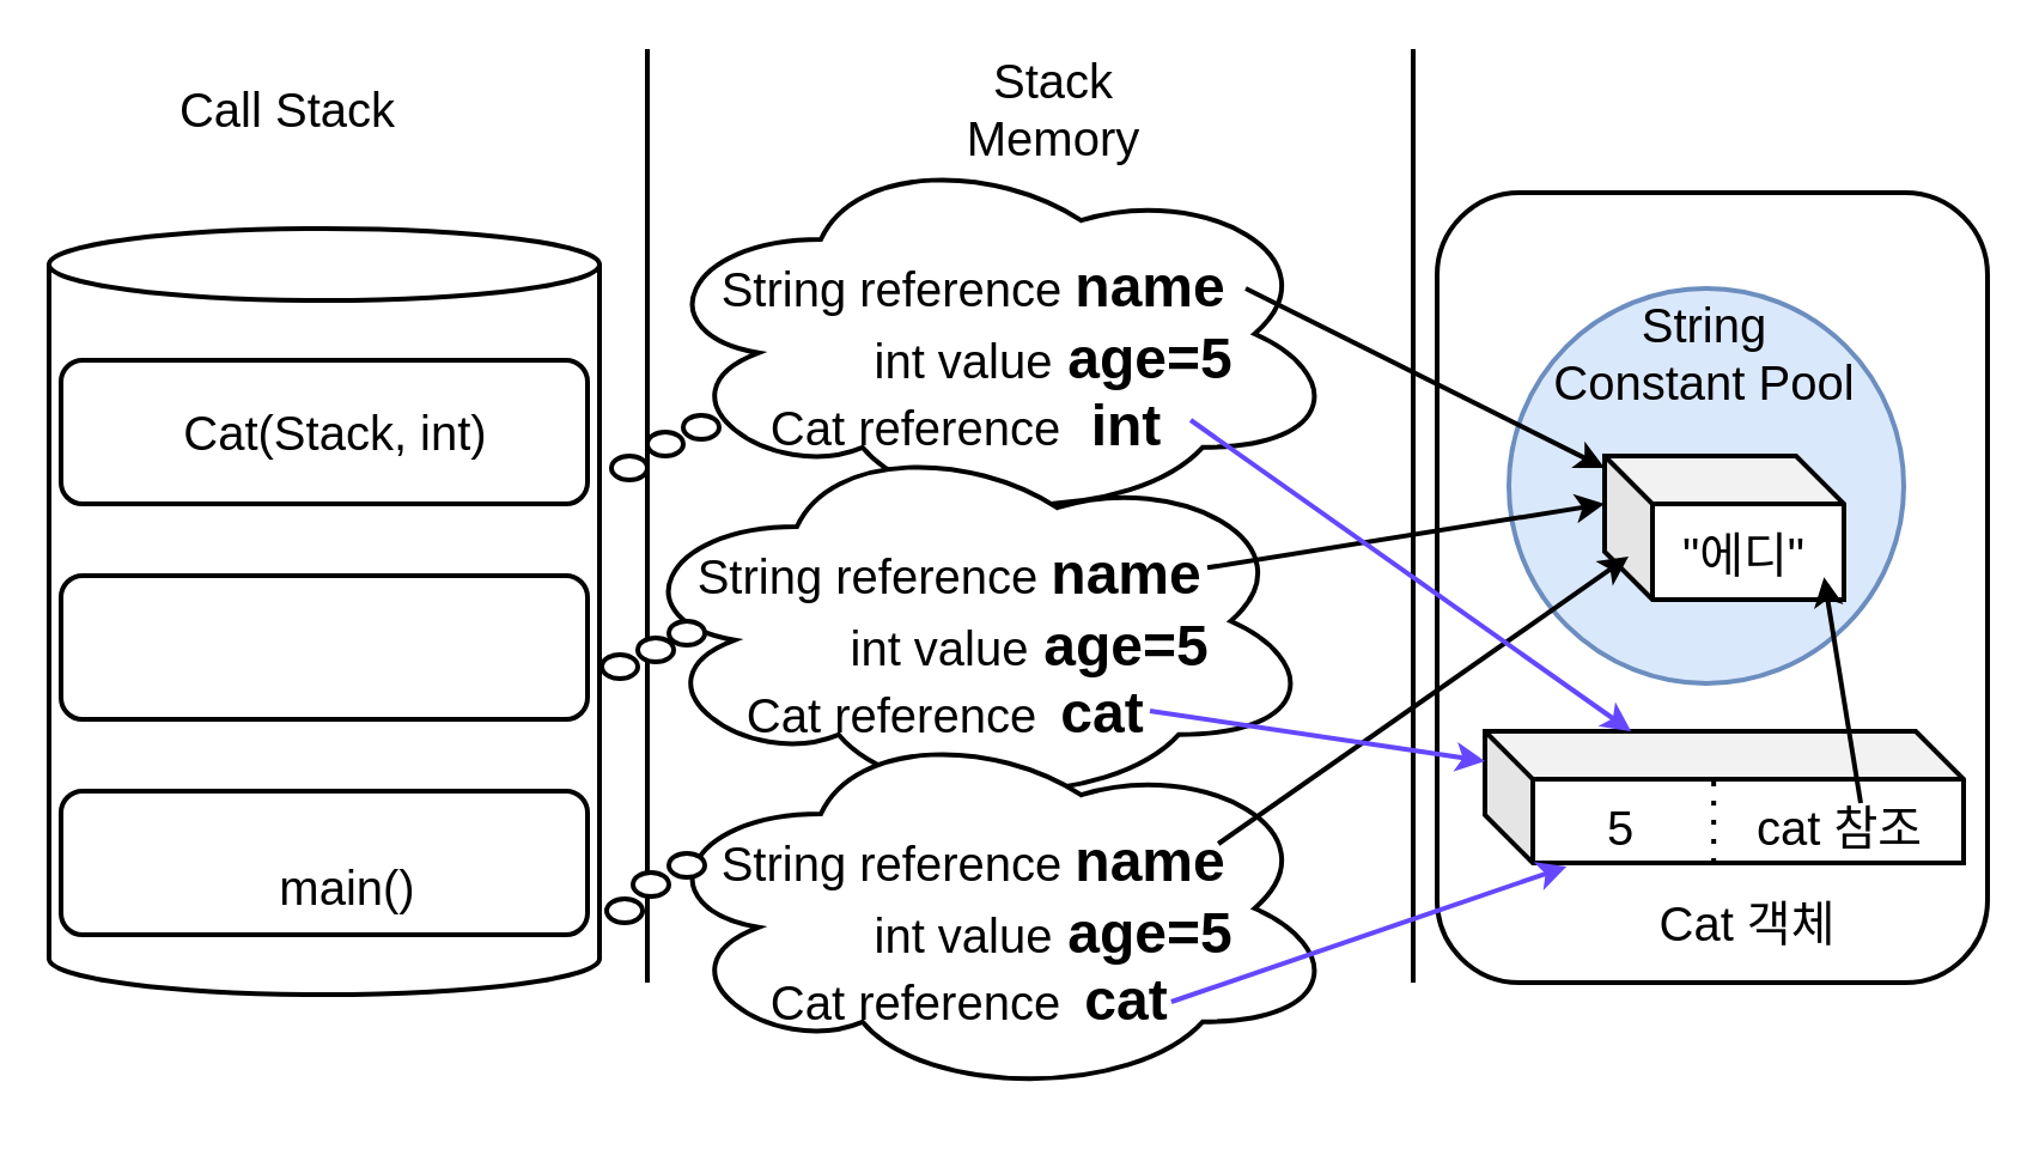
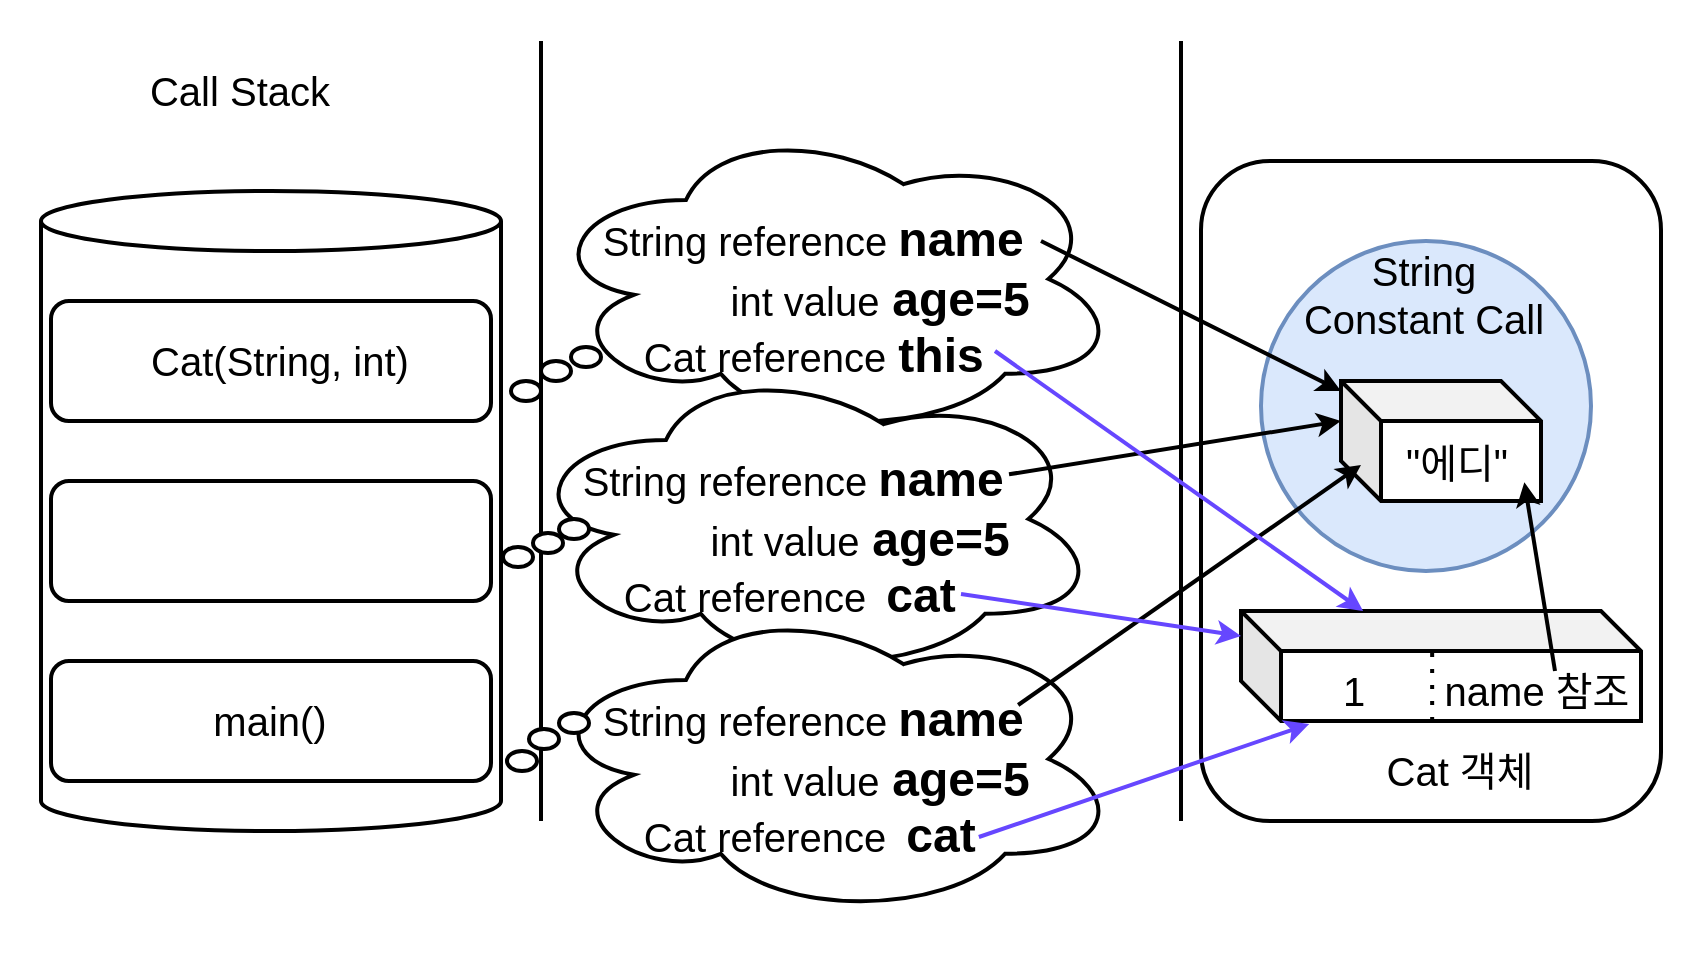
- <mxCell id="5" value="&lt;div style=&quot;font-size: 20px;&quot;&gt;&lt;font style=&quot;font-size: 20px;&quot;&gt;Stack Memory&lt;/font&gt;&lt;/div&gt;" style="text;html=1;strokeColor=none;fillColor=none;align=center;verticalAlign=middle;whiteSpace=wrap;rounded=0;" vertex="1" parent="1"><mxGeometry x="390" y="30" width="100" height="30" as="geometry" /></mxCell>
- <mxCell id="9" value="String Constant Pool" style="text;html=1;strokeColor=none;fillColor=none;align=center;verticalAlign=middle;whiteSpace=wrap;rounded=0;strokeWidth=2;fontSize=20;" vertex="1" parent="1"><mxGeometry x="647" y="122" width="130" height="50" as="geometry" /></mxCell>
+ <mxCell id="9" value="String Constant Call" style="text;html=1;strokeColor=none;fillColor=none;align=center;verticalAlign=middle;whiteSpace=wrap;rounded=0;strokeWidth=2;fontSize=20;" vertex="1" parent="1"><mxGeometry x="647" y="122" width="130" height="50" as="geometry" /></mxCell>
- <mxCell id="33" value="int" style="text;strokeColor=none;fillColor=none;html=1;fontSize=24;fontStyle=1;verticalAlign=middle;align=center;strokeWidth=2;" vertex="1" parent="26"><mxGeometry x="170" y="98" width="100" height="40" as="geometry" /></mxCell>
+ <mxCell id="33" value="this" style="text;strokeColor=none;fillColor=none;html=1;fontSize=24;fontStyle=1;verticalAlign=middle;align=center;strokeWidth=2;" vertex="1" parent="26"><mxGeometry x="170" y="98" width="100" height="40" as="geometry" /></mxCell>
- <mxCell id="20" value="Cat(Stack, int)" style="text;html=1;strokeColor=none;fillColor=none;align=center;verticalAlign=middle;whiteSpace=wrap;rounded=0;strokeWidth=2;fontSize=20;" vertex="1" parent="18"><mxGeometry x="45" y="15" width="140" height="30" as="geometry" /></mxCell>
+ <mxCell id="20" value="Cat(String, int)" style="text;html=1;strokeColor=none;fillColor=none;align=center;verticalAlign=middle;whiteSpace=wrap;rounded=0;strokeWidth=2;fontSize=20;" vertex="1" parent="18"><mxGeometry x="45" y="15" width="140" height="30" as="geometry" /></mxCell>
- <mxCell id="17" value="5" style="text;html=1;strokeColor=none;fillColor=none;align=center;verticalAlign=middle;whiteSpace=wrap;rounded=0;strokeWidth=2;fontSize=20;" vertex="1" parent="1"><mxGeometry x="647" y="330" width="60" height="30" as="geometry" /></mxCell>
+ <mxCell id="17" value="1" style="text;html=1;strokeColor=none;fillColor=none;align=center;verticalAlign=middle;whiteSpace=wrap;rounded=0;strokeWidth=2;fontSize=20;" vertex="1" parent="1"><mxGeometry x="647" y="330" width="60" height="30" as="geometry" /></mxCell>
- <mxCell id="16" value="cat 참조" style="text;html=1;strokeColor=none;fillColor=none;align=center;verticalAlign=middle;whiteSpace=wrap;rounded=0;strokeWidth=2;fontSize=20;" vertex="1" parent="1"><mxGeometry x="717" y="330" width="103" height="30" as="geometry" /></mxCell>
+ <mxCell id="16" value="name 참조" style="text;html=1;strokeColor=none;fillColor=none;align=center;verticalAlign=middle;whiteSpace=wrap;rounded=0;strokeWidth=2;fontSize=20;" vertex="1" parent="1"><mxGeometry x="717" y="330" width="103" height="30" as="geometry" /></mxCell>
- <mxCell id="25" value="main()" style="text;html=1;strokeColor=none;fillColor=none;align=center;verticalAlign=middle;whiteSpace=wrap;rounded=0;strokeWidth=2;fontSize=20;" vertex="1" parent="23"><mxGeometry x="90" y="25" width="60" height="30" as="geometry" /></mxCell>
+ <mxCell id="25" value="main()" style="text;html=1;strokeColor=none;fillColor=none;align=center;verticalAlign=middle;whiteSpace=wrap;rounded=0;strokeWidth=2;fontSize=20;" vertex="1" parent="23"><mxGeometry x="80" y="15" width="60" height="30" as="geometry" /></mxCell>
